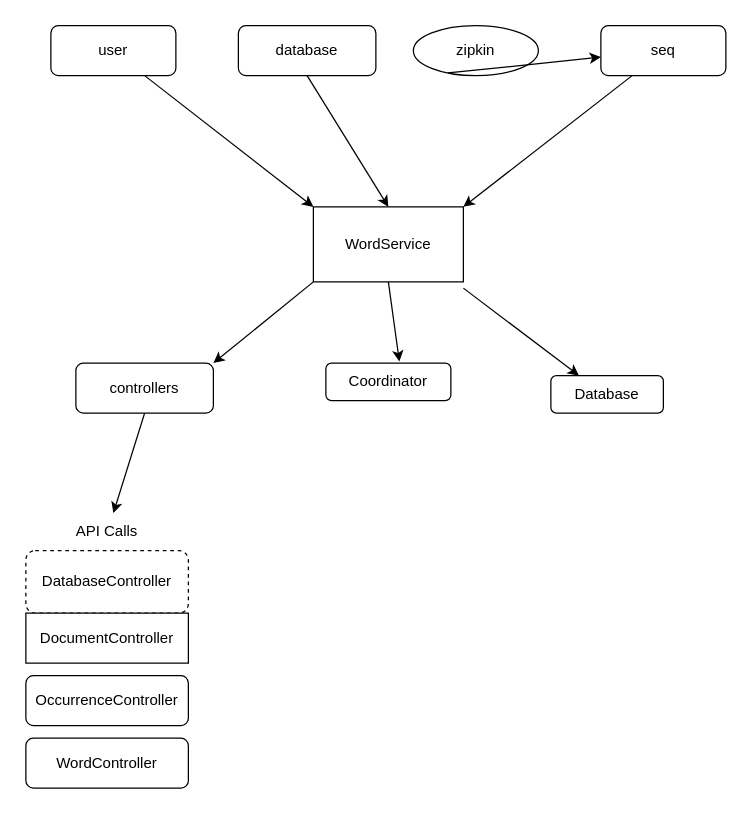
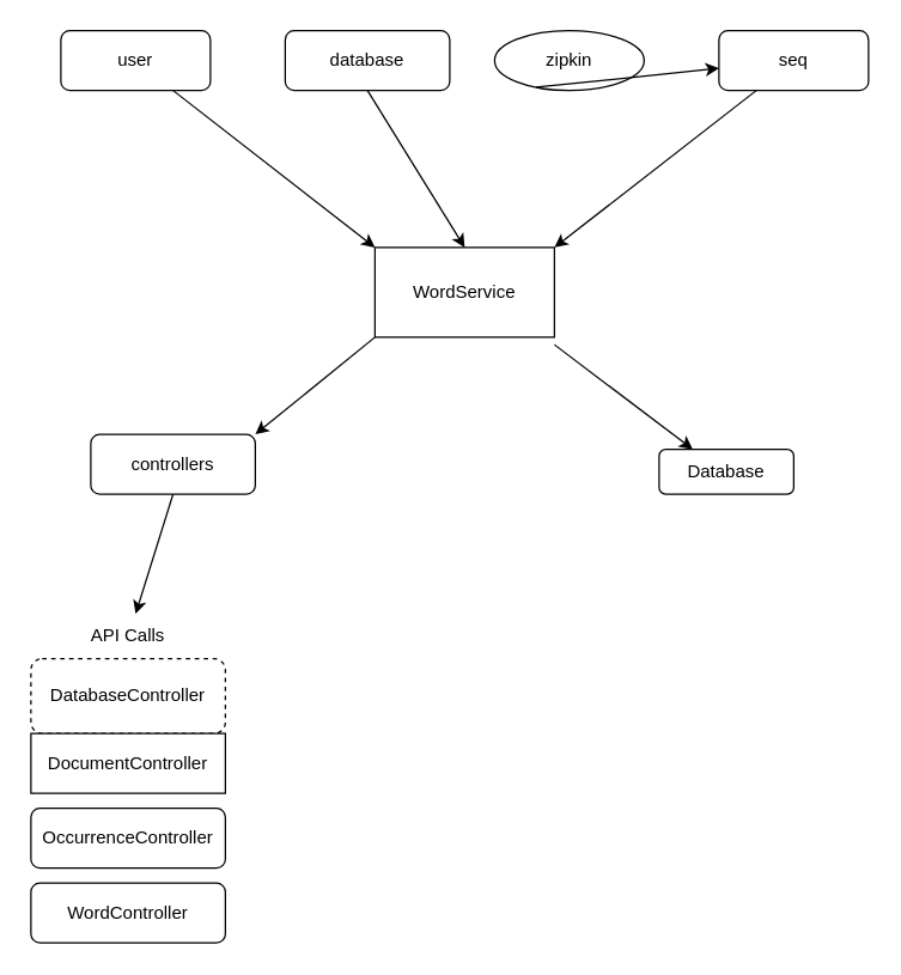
- <mxCell id="19" value="" style="endArrow=classic;html=1;rounded=0;entryX=0.588;entryY=-0.04;entryDx=0;entryDy=0;entryPerimeter=0;exitX=0.5;exitY=1;exitDx=0;exitDy=0;" edge="1" parent="1" source="6" target="18"><mxGeometry width="50" height="50" relative="1" as="geometry"><mxPoint x="300" y="390" as="sourcePoint" /><mxPoint x="350" y="340" as="targetPoint" /></mxGeometry></mxCell>
- <mxCell id="18" value="Coordinator" style="rounded=1;whiteSpace=wrap;html=1;" vertex="1" parent="1"><mxGeometry x="260" y="290" width="100" height="30" as="geometry" /></mxCell>
